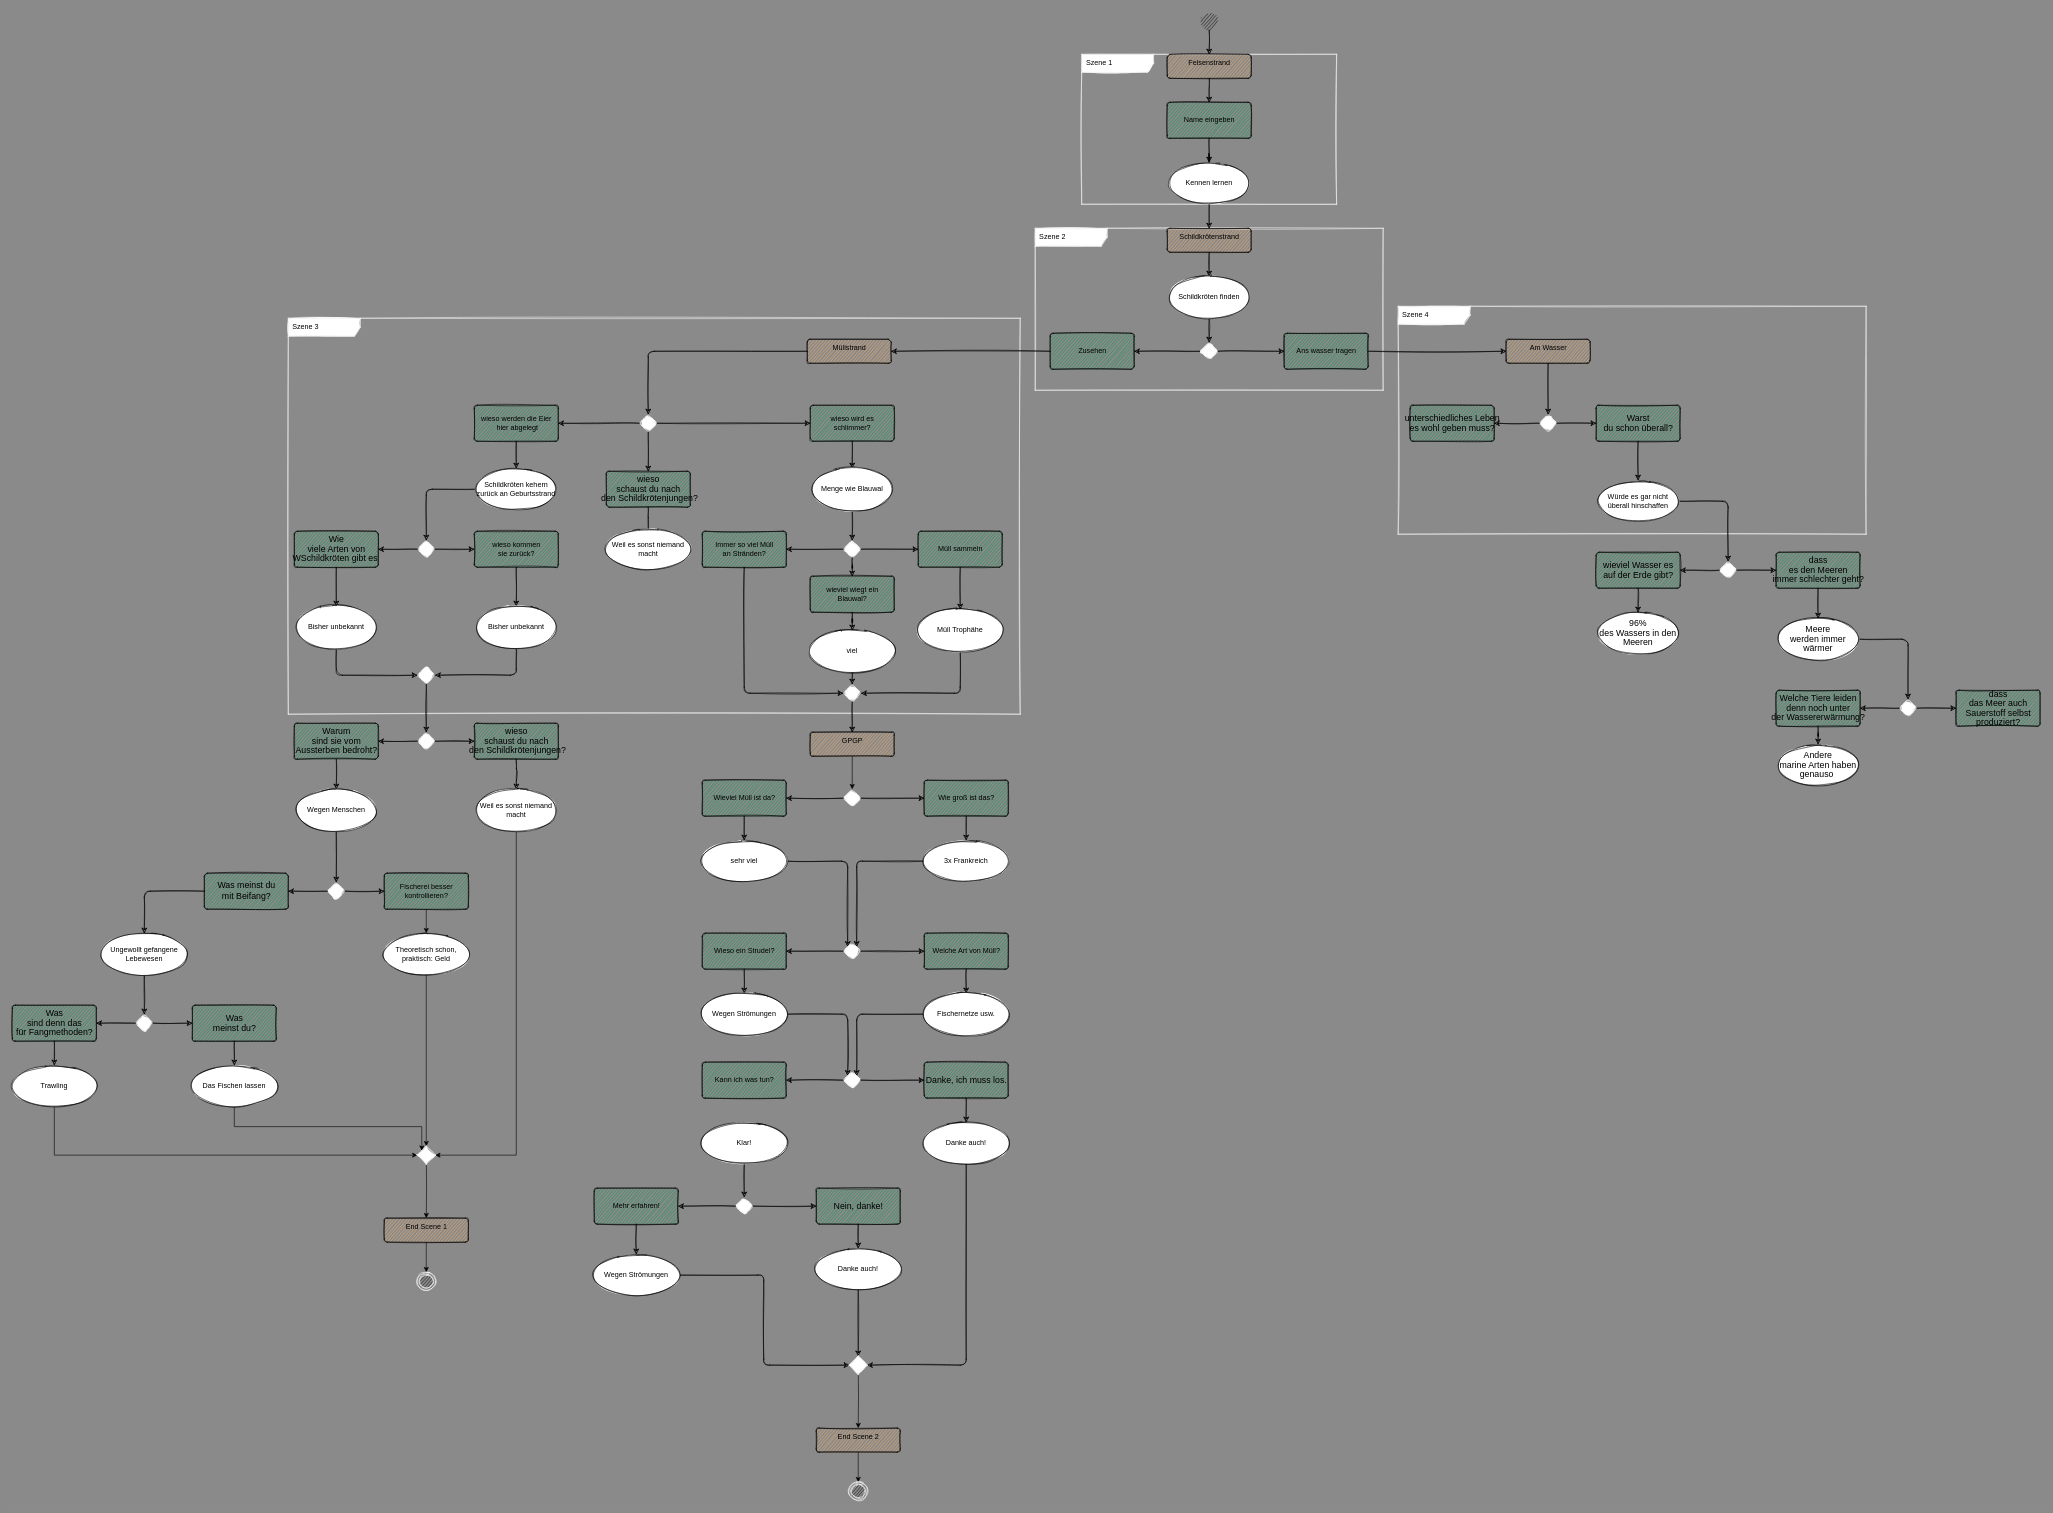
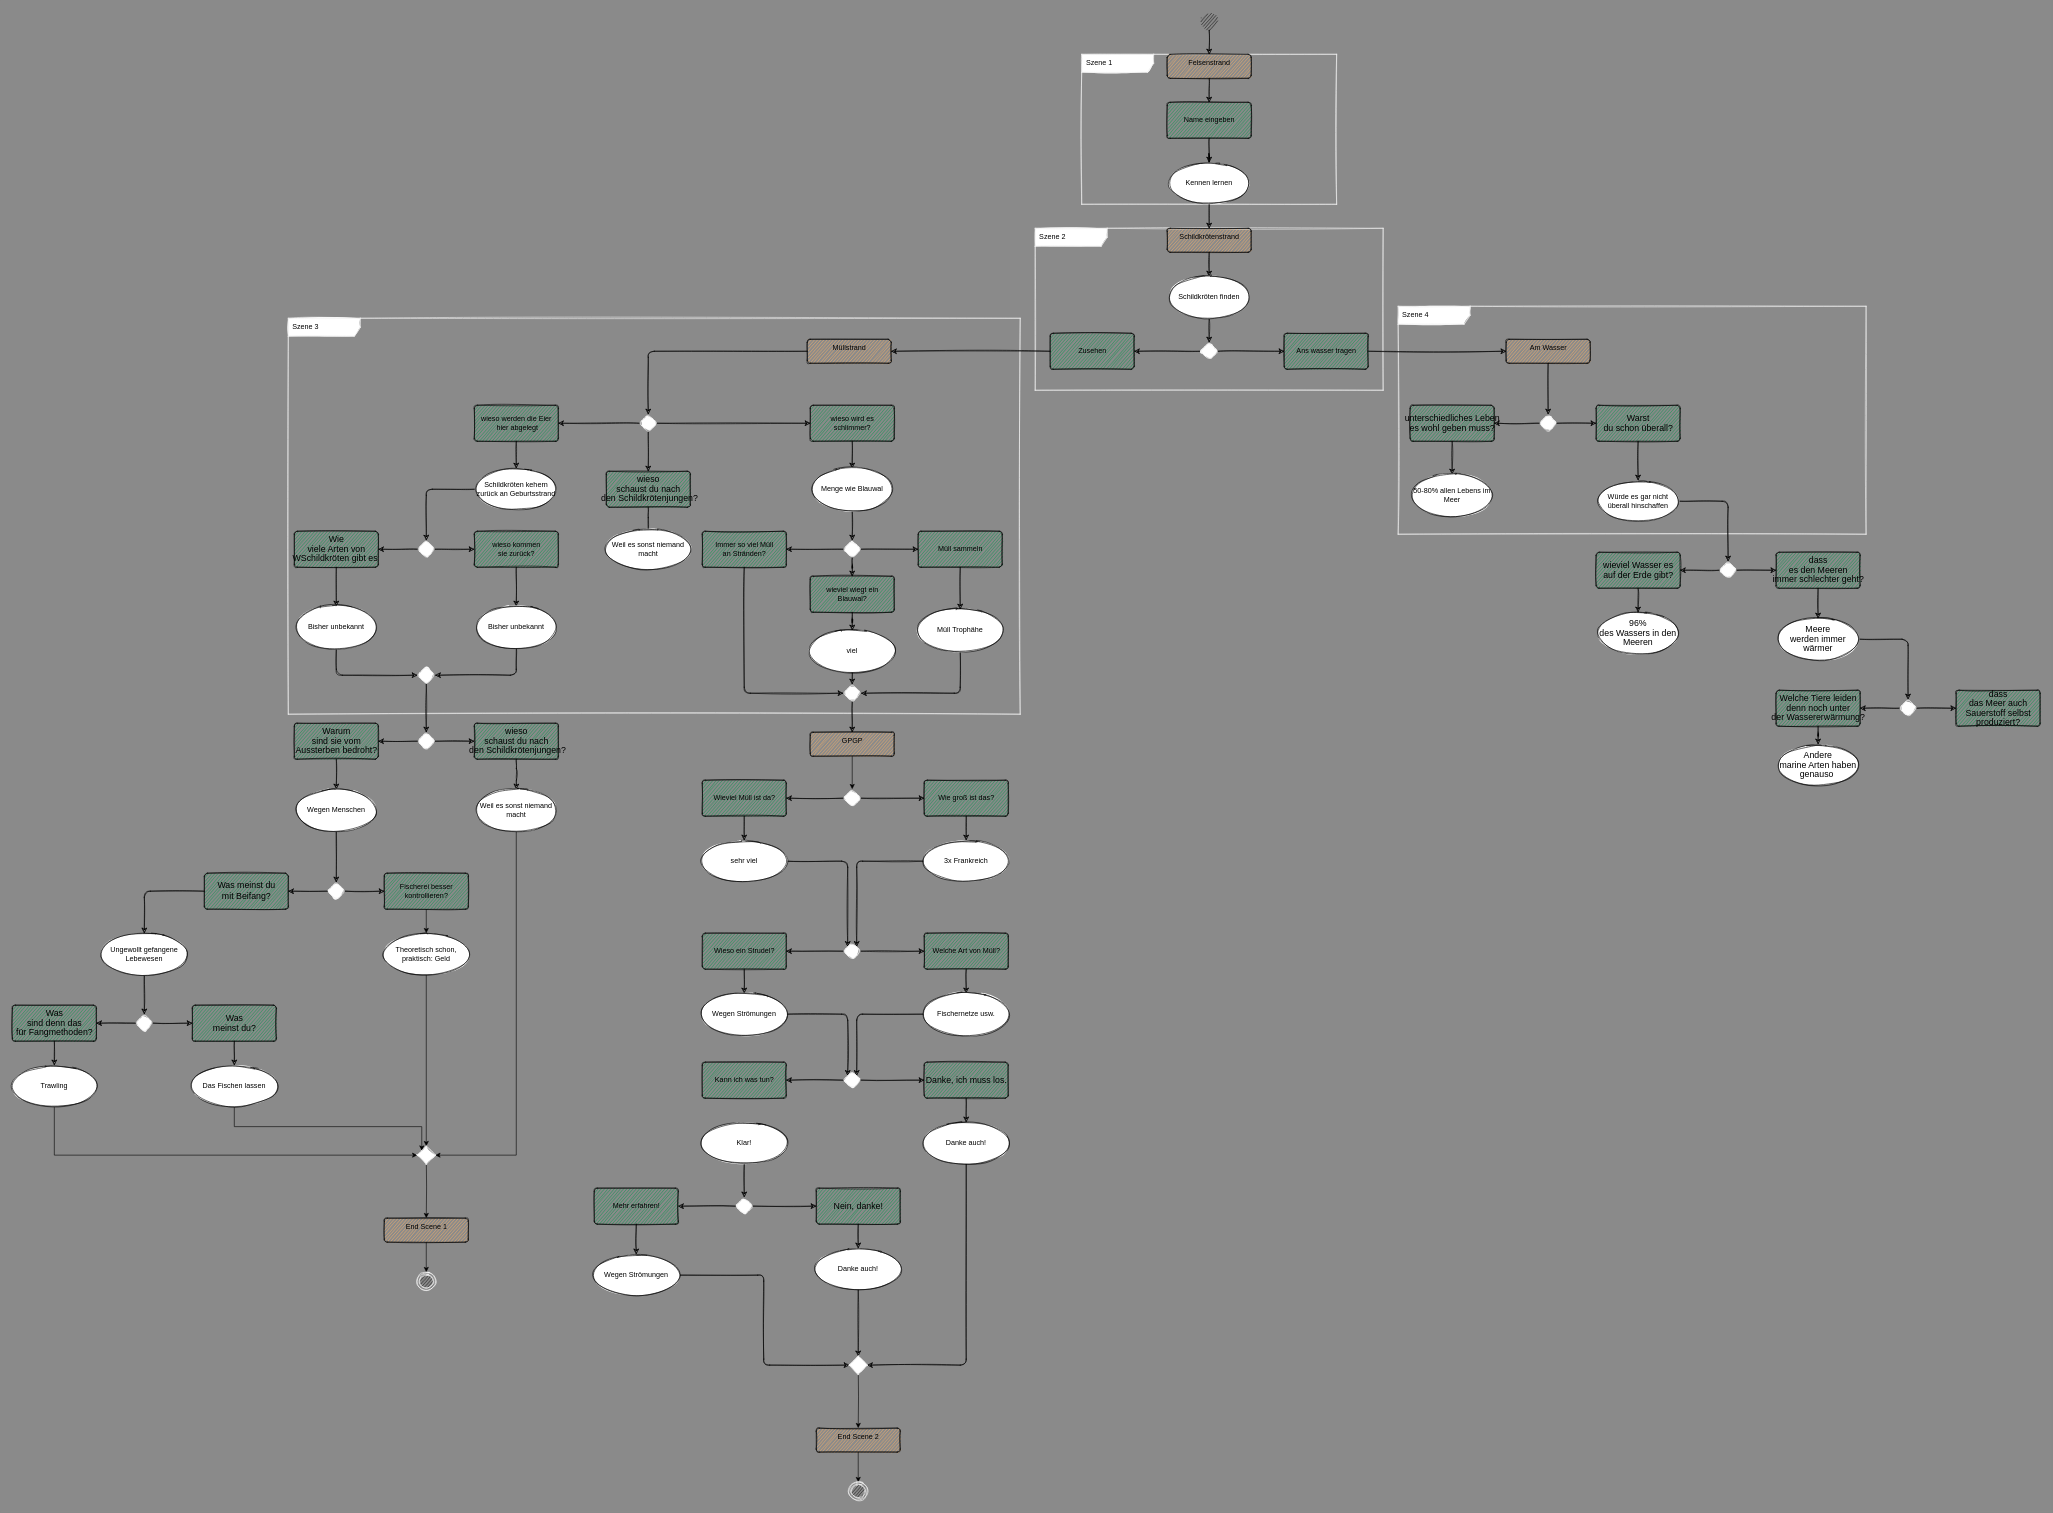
+ <mxCell id="52" style="edgeStyle=orthogonalEdgeStyle;orthogonalLoop=1;jettySize=auto;html=1;sketch=1;" parent="1" source="53" target="54" edge="1"><mxGeometry relative="1" as="geometry" /></mxCell>
+ <mxCell id="54" value="50-80% allen Lebens im Meer" style="ellipse;whiteSpace=wrap;html=1;rounded=1;sketch=1;" parent="1" vertex="1"><mxGeometry x="2350" y="790" width="140" height="70" as="geometry" /></mxCell>
